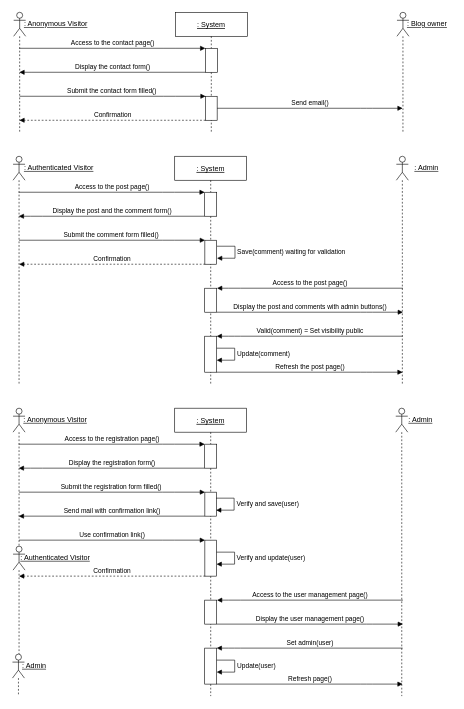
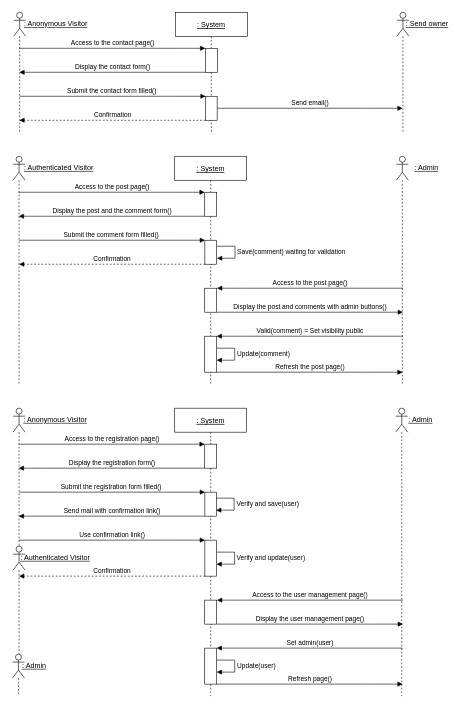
- <mxCell id="7" value="&lt;u&gt;: Blog owner&lt;/u&gt;" style="text;html=1;align=center;verticalAlign=middle;resizable=0;points=[];autosize=1;strokeColor=none;" vertex="1" parent="1"><mxGeometry x="671" y="30" width="80" height="20" as="geometry" /></mxCell>
+ <mxCell id="7" value="&lt;u&gt;: Send owner&lt;/u&gt;" style="text;html=1;align=center;verticalAlign=middle;resizable=0;points=[];autosize=1;strokeColor=none;" vertex="1" parent="1"><mxGeometry x="671" y="30" width="80" height="20" as="geometry" /></mxCell>
